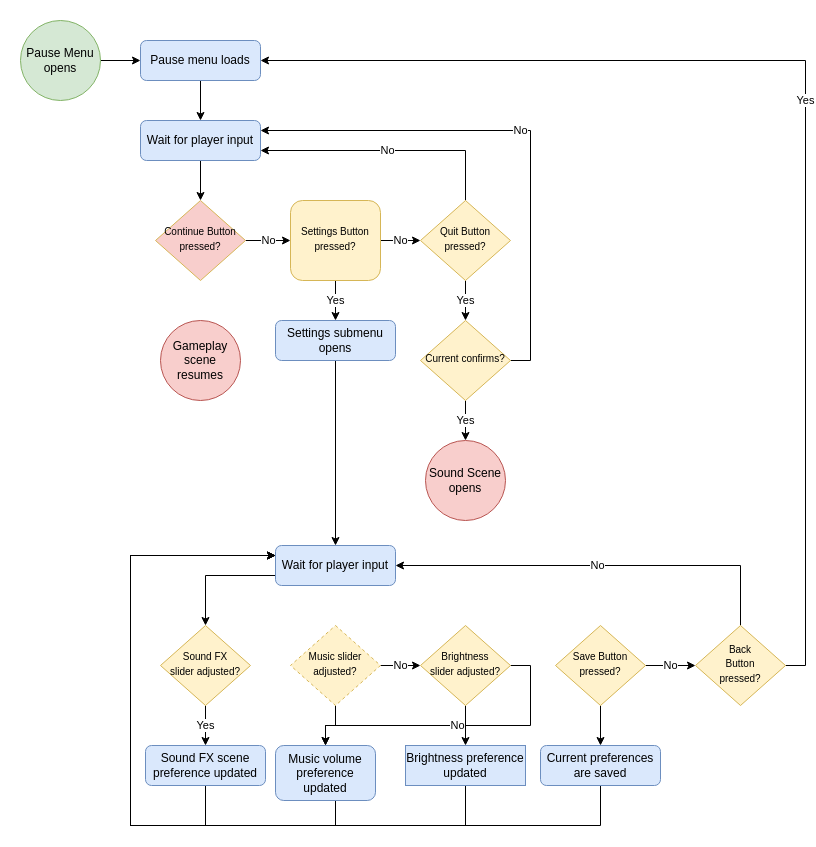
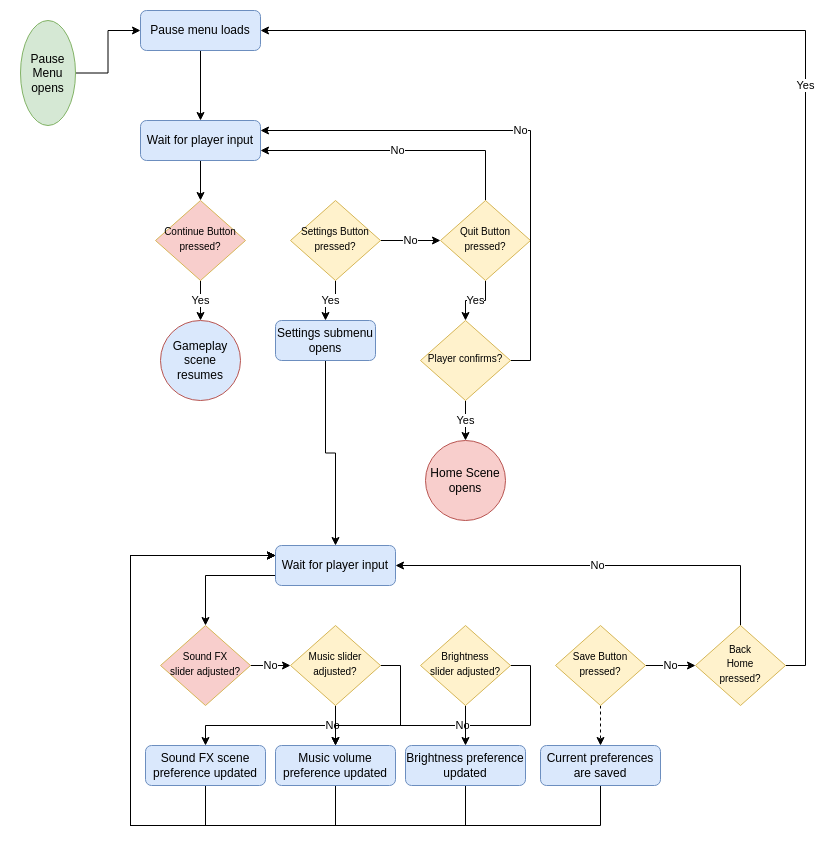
- <mxCell id="6" value="Pause Menu opens" style="ellipse;whiteSpace=wrap;html=1;aspect=fixed;fillColor=#d5e8d4;strokeColor=#82b366;" parent="1" vertex="1"><mxGeometry x="20" y="20" width="80" height="80" as="geometry" /></mxCell>
+ <mxCell id="6" value="Pause Menu opens" style="ellipse;whiteSpace=wrap;html=1;aspect=fixed;fillColor=#d5e8d4;strokeColor=#82b366;" parent="1" vertex="1"><mxGeometry x="20" y="20" width="55" height="105" as="geometry" /></mxCell>
- <mxCell id="14" value="Pause menu loads" style="rounded=1;whiteSpace=wrap;html=1;fillColor=#dae8fc;strokeColor=#6c8ebf;" parent="1" vertex="1"><mxGeometry x="140" y="40" width="120" height="40" as="geometry" /></mxCell>
+ <mxCell id="14" value="Pause menu loads" style="rounded=1;whiteSpace=wrap;html=1;fillColor=#dae8fc;strokeColor=#6c8ebf;" parent="1" vertex="1"><mxGeometry x="140" y="10" width="120" height="40" as="geometry" /></mxCell>
- <mxCell id="2" value="No" style="edgeStyle=orthogonalEdgeStyle;rounded=0;orthogonalLoop=1;jettySize=auto;html=1;exitX=1;exitY=0.5;exitDx=0;exitDy=0;entryX=0;entryY=0.5;entryDx=0;entryDy=0;" parent="1" source="4" target="9" edge="1"><mxGeometry relative="1" as="geometry" /></mxCell>
- <mxCell id="9" value="&lt;span style=&quot;font-size: 10px&quot;&gt;Settings Button pressed?&lt;/span&gt;" style="whiteSpace=wrap;html=1;shadow=0;fontFamily=Helvetica;fontSize=12;align=center;strokeWidth=1;spacing=6;spacingTop=-4;fillColor=#fff2cc;strokeColor=#d6b656;rounded=1;" parent="1" vertex="1"><mxGeometry x="290" y="200" width="90" height="80" as="geometry" /></mxCell>
+ <mxCell id="9" value="&lt;span style=&quot;font-size: 10px&quot;&gt;Settings Button pressed?&lt;/span&gt;" style="rhombus;whiteSpace=wrap;html=1;shadow=0;fontFamily=Helvetica;fontSize=12;align=center;strokeWidth=1;spacing=6;spacingTop=-4;fillColor=#fff2cc;strokeColor=#d6b656;" parent="1" vertex="1"><mxGeometry x="290" y="200" width="90" height="80" as="geometry" /></mxCell>
- <mxCell id="12" value="&lt;span style=&quot;font-size: 10px&quot;&gt;Quit Button pressed?&lt;/span&gt;" style="rhombus;whiteSpace=wrap;html=1;shadow=0;fontFamily=Helvetica;fontSize=12;align=center;strokeWidth=1;spacing=6;spacingTop=-4;fillColor=#fff2cc;strokeColor=#d6b656;" parent="1" vertex="1"><mxGeometry x="420" y="200" width="90" height="80" as="geometry" /></mxCell>
+ <mxCell id="12" value="&lt;span style=&quot;font-size: 10px&quot;&gt;Quit Button pressed?&lt;/span&gt;" style="rhombus;whiteSpace=wrap;html=1;shadow=0;fontFamily=Helvetica;fontSize=12;align=center;strokeWidth=1;spacing=6;spacingTop=-4;fillColor=#fff2cc;strokeColor=#d6b656;" parent="1" vertex="1"><mxGeometry x="440" y="200" width="90" height="80" as="geometry" /></mxCell>
+ <mxCell id="3" value="Yes" style="edgeStyle=orthogonalEdgeStyle;rounded=0;orthogonalLoop=1;jettySize=auto;html=1;exitX=0.5;exitY=1;exitDx=0;exitDy=0;entryX=0.5;entryY=0;entryDx=0;entryDy=0;" parent="1" source="4" target="16" edge="1"><mxGeometry relative="1" as="geometry" /></mxCell>
- <mxCell id="23" value="Settings submenu opens" style="rounded=1;whiteSpace=wrap;html=1;fillColor=#dae8fc;strokeColor=#6c8ebf;" vertex="1" parent="1"><mxGeometry x="275" y="320" width="120" height="40" as="geometry" /></mxCell>
+ <mxCell id="23" value="Settings submenu opens" style="rounded=1;whiteSpace=wrap;html=1;fillColor=#dae8fc;strokeColor=#6c8ebf;" vertex="1" parent="1"><mxGeometry x="275" y="320" width="100" height="40" as="geometry" /></mxCell>
- <mxCell id="22" value="&lt;span style=&quot;font-size: 10px&quot;&gt;Current confirms?&lt;/span&gt;" style="rhombus;whiteSpace=wrap;html=1;shadow=0;fontFamily=Helvetica;fontSize=12;align=center;strokeWidth=1;spacing=6;spacingTop=-4;fillColor=#fff2cc;strokeColor=#d6b656;" vertex="1" parent="1"><mxGeometry x="420" y="320" width="90" height="80" as="geometry" /></mxCell>
+ <mxCell id="22" value="&lt;span style=&quot;font-size: 10px&quot;&gt;Player confirms?&lt;/span&gt;" style="rhombus;whiteSpace=wrap;html=1;shadow=0;fontFamily=Helvetica;fontSize=12;align=center;strokeWidth=1;spacing=6;spacingTop=-4;fillColor=#fff2cc;strokeColor=#d6b656;" vertex="1" parent="1"><mxGeometry x="420" y="320" width="90" height="80" as="geometry" /></mxCell>
- <mxCell id="16" value="Gameplay scene resumes" style="ellipse;whiteSpace=wrap;html=1;aspect=fixed;fillColor=#f8cecc;strokeColor=#b85450;" parent="1" vertex="1"><mxGeometry x="160" y="320" width="80" height="80" as="geometry" /></mxCell>
+ <mxCell id="16" value="Gameplay scene resumes" style="ellipse;whiteSpace=wrap;html=1;aspect=fixed;fillColor=#dae8fc;strokeColor=#b85450;" parent="1" vertex="1"><mxGeometry x="160" y="320" width="80" height="80" as="geometry" /></mxCell>
- <mxCell id="19" value="Sound Scene opens" style="ellipse;whiteSpace=wrap;html=1;aspect=fixed;fillColor=#f8cecc;strokeColor=#b85450;" vertex="1" parent="1"><mxGeometry x="425" y="440" width="80" height="80" as="geometry" /></mxCell>
+ <mxCell id="19" value="Home Scene opens" style="ellipse;whiteSpace=wrap;html=1;aspect=fixed;fillColor=#f8cecc;strokeColor=#b85450;" vertex="1" parent="1"><mxGeometry x="425" y="440" width="80" height="80" as="geometry" /></mxCell>
- <mxCell id="41" value="&lt;font style=&quot;font-size: 10px&quot;&gt;Back&lt;br&gt;Button &lt;br&gt;pressed?&lt;/font&gt;" style="rhombus;whiteSpace=wrap;html=1;shadow=0;fontFamily=Helvetica;fontSize=12;align=center;strokeWidth=1;spacing=6;spacingTop=-4;fillColor=#fff2cc;strokeColor=#d6b656;" vertex="1" parent="1"><mxGeometry x="695" y="625" width="90" height="80" as="geometry" /></mxCell>
+ <mxCell id="41" value="&lt;font style=&quot;font-size: 10px&quot;&gt;Back&lt;br&gt;Home &lt;br&gt;pressed?&lt;/font&gt;" style="rhombus;whiteSpace=wrap;html=1;shadow=0;fontFamily=Helvetica;fontSize=12;align=center;strokeWidth=1;spacing=6;spacingTop=-4;fillColor=#fff2cc;strokeColor=#d6b656;" vertex="1" parent="1"><mxGeometry x="695" y="625" width="90" height="80" as="geometry" /></mxCell>
- <mxCell id="26" value="&lt;span style=&quot;font-size: 10px&quot;&gt;Sound FX &lt;br&gt;slider adjusted?&lt;/span&gt;" style="rhombus;whiteSpace=wrap;html=1;shadow=0;fontFamily=Helvetica;fontSize=12;align=center;strokeWidth=1;spacing=6;spacingTop=-4;fillColor=#fff2cc;strokeColor=#d6b656;" vertex="1" parent="1"><mxGeometry x="160" y="625" width="90" height="80" as="geometry" /></mxCell>
+ <mxCell id="26" value="&lt;span style=&quot;font-size: 10px&quot;&gt;Sound FX &lt;br&gt;slider adjusted?&lt;/span&gt;" style="rhombus;whiteSpace=wrap;html=1;shadow=0;fontFamily=Helvetica;fontSize=12;align=center;strokeWidth=1;spacing=6;spacingTop=-4;fillColor=#f8cecc;strokeColor=#d6b656;" vertex="1" parent="1"><mxGeometry x="160" y="625" width="90" height="80" as="geometry" /></mxCell>
+ <mxCell id="24" value="No" style="edgeStyle=orthogonalEdgeStyle;rounded=0;orthogonalLoop=1;jettySize=auto;html=1;exitX=1;exitY=0.5;exitDx=0;exitDy=0;entryX=0;entryY=0.5;entryDx=0;entryDy=0;" edge="1" parent="1" source="26" target="29"><mxGeometry relative="1" as="geometry" /></mxCell>
- <mxCell id="29" value="&lt;span style=&quot;font-size: 10px&quot;&gt;Music slider adjusted?&lt;/span&gt;" style="rhombus;whiteSpace=wrap;html=1;shadow=0;fontFamily=Helvetica;fontSize=12;align=center;strokeWidth=1;spacing=6;spacingTop=-4;fillColor=#fff2cc;strokeColor=#d6b656;dashed=1;" vertex="1" parent="1"><mxGeometry x="290" y="625" width="90" height="80" as="geometry" /></mxCell>
+ <mxCell id="29" value="&lt;span style=&quot;font-size: 10px&quot;&gt;Music slider adjusted?&lt;/span&gt;" style="rhombus;whiteSpace=wrap;html=1;shadow=0;fontFamily=Helvetica;fontSize=12;align=center;strokeWidth=1;spacing=6;spacingTop=-4;fillColor=#fff2cc;strokeColor=#d6b656;" vertex="1" parent="1"><mxGeometry x="290" y="625" width="90" height="80" as="geometry" /></mxCell>
- <mxCell id="27" value="No" style="edgeStyle=orthogonalEdgeStyle;rounded=0;orthogonalLoop=1;jettySize=auto;html=1;exitX=1;exitY=0.5;exitDx=0;exitDy=0;entryX=0;entryY=0.5;entryDx=0;entryDy=0;" edge="1" parent="1" source="29" target="32"><mxGeometry relative="1" as="geometry" /></mxCell>
+ <mxCell id="27" value="No" style="edgeStyle=orthogonalEdgeStyle;rounded=0;orthogonalLoop=1;jettySize=auto;html=1;exitX=1;exitY=0.5;exitDx=0;exitDy=0;" edge="1" parent="1" source="29" target="34"><mxGeometry relative="1" as="geometry" /></mxCell>
- <mxCell id="25" value="Yes" style="edgeStyle=orthogonalEdgeStyle;rounded=0;orthogonalLoop=1;jettySize=auto;html=1;exitX=0.5;exitY=1;exitDx=0;exitDy=0;" edge="1" parent="1" source="26" target="34"><mxGeometry relative="1" as="geometry"><mxPoint x="210" y="785" as="targetPoint" /></mxGeometry></mxCell>
- <mxCell id="37" style="edgeStyle=orthogonalEdgeStyle;rounded=0;orthogonalLoop=1;jettySize=auto;html=1;exitX=0.5;exitY=1;exitDx=0;exitDy=0;entryX=0.5;entryY=0;entryDx=0;entryDy=0;" edge="1" parent="1" source="38" target="48"><mxGeometry relative="1" as="geometry" /></mxCell>
+ <mxCell id="37" style="edgeStyle=orthogonalEdgeStyle;rounded=0;orthogonalLoop=1;jettySize=auto;html=1;exitX=0.5;exitY=1;exitDx=0;exitDy=0;entryX=0.5;entryY=0;entryDx=0;entryDy=0;dashed=1;" edge="1" parent="1" source="38" target="48"><mxGeometry relative="1" as="geometry" /></mxCell>
- <mxCell id="46" value="Brightness preference updated" style="whiteSpace=wrap;html=1;fillColor=#dae8fc;strokeColor=#6c8ebf;rounded=0;" vertex="1" parent="1"><mxGeometry x="405" y="745" width="120" height="40" as="geometry" /></mxCell>
+ <mxCell id="46" value="Brightness preference updated" style="rounded=1;whiteSpace=wrap;html=1;fillColor=#dae8fc;strokeColor=#6c8ebf;" vertex="1" parent="1"><mxGeometry x="405" y="745" width="120" height="40" as="geometry" /></mxCell>
- <mxCell id="44" value="Music volume preference updated" style="rounded=1;whiteSpace=wrap;html=1;fillColor=#dae8fc;strokeColor=#6c8ebf;" vertex="1" parent="1"><mxGeometry x="275" y="745" width="100" height="55" as="geometry" /></mxCell>
+ <mxCell id="44" value="Music volume preference updated" style="rounded=1;whiteSpace=wrap;html=1;fillColor=#dae8fc;strokeColor=#6c8ebf;" vertex="1" parent="1"><mxGeometry x="275" y="745" width="120" height="40" as="geometry" /></mxCell>
